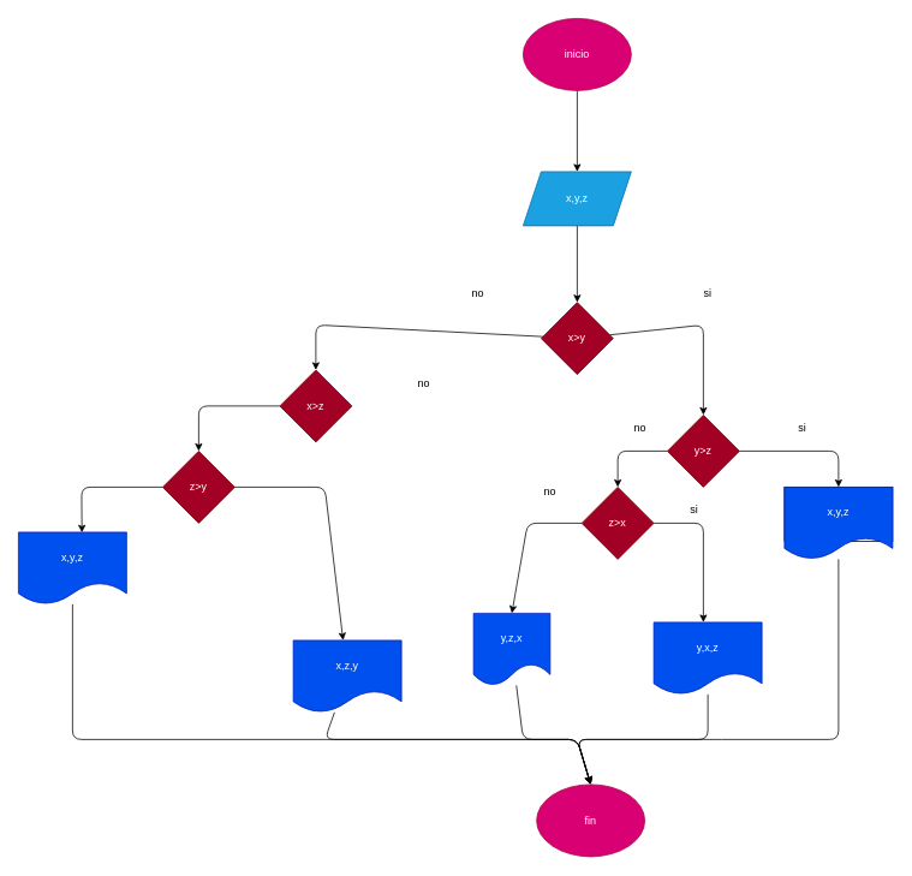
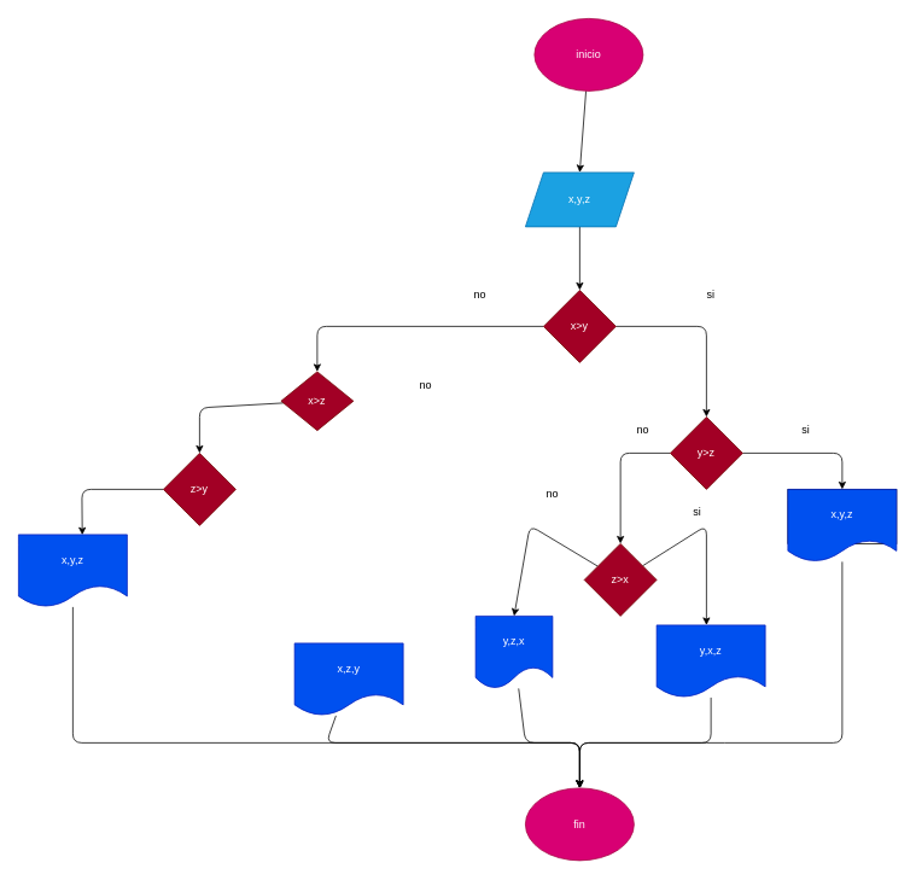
- <mxCell id="3" value="inicio" style="ellipse;whiteSpace=wrap;html=1;fillColor=#d80073;fontColor=#ffffff;strokeColor=#A50040;" vertex="1" parent="1"><mxGeometry x="580" y="20" width="120" height="80" as="geometry" /></mxCell>
+ <mxCell id="3" value="inicio" style="ellipse;whiteSpace=wrap;html=1;fillColor=#d80073;fontColor=#ffffff;strokeColor=#A50040;" vertex="1" parent="1"><mxGeometry x="590" y="20" width="120" height="80" as="geometry" /></mxCell>
- <mxCell id="8" value="x&amp;gt;y" style="rhombus;whiteSpace=wrap;html=1;fillColor=#a20025;fontColor=#ffffff;strokeColor=#6F0000;" vertex="1" parent="1"><mxGeometry x="600" y="335" width="80" height="80" as="geometry" /></mxCell>
+ <mxCell id="8" value="x&amp;gt;y" style="rhombus;whiteSpace=wrap;html=1;fillColor=#a20025;fontColor=#ffffff;strokeColor=#6F0000;" vertex="1" parent="1"><mxGeometry x="600" y="320" width="80" height="80" as="geometry" /></mxCell>
- <mxCell id="23" value="x&amp;gt;z" style="rhombus;whiteSpace=wrap;html=1;fillColor=#a20025;fontColor=#ffffff;strokeColor=#6F0000;" vertex="1" parent="1"><mxGeometry x="310" y="410" width="80" height="80" as="geometry" /></mxCell>
+ <mxCell id="23" value="x&amp;gt;z" style="rhombus;whiteSpace=wrap;html=1;fillColor=#a20025;fontColor=#ffffff;strokeColor=#6F0000;" vertex="1" parent="1"><mxGeometry x="310" y="410" width="80" height="65" as="geometry" /></mxCell>
- <mxCell id="30" style="edgeStyle=none;html=1;" edge="1" parent="1" source="32" target="34"><mxGeometry relative="1" as="geometry"><Array as="points"><mxPoint x="360" y="540" /></Array></mxGeometry></mxCell>
- <mxCell id="15" value="z&amp;gt;x" style="rhombus;whiteSpace=wrap;html=1;fillColor=#a20025;fontColor=#ffffff;strokeColor=#6F0000;" vertex="1" parent="1"><mxGeometry x="645" y="540" width="80" height="80" as="geometry" /></mxCell>
+ <mxCell id="15" value="z&amp;gt;x" style="rhombus;whiteSpace=wrap;html=1;fillColor=#a20025;fontColor=#ffffff;strokeColor=#6F0000;" vertex="1" parent="1"><mxGeometry x="645" y="600" width="80" height="80" as="geometry" /></mxCell>
- <mxCell id="38" value="fin" style="ellipse;whiteSpace=wrap;html=1;fillColor=#d80073;fontColor=#ffffff;strokeColor=#A50040;" vertex="1" parent="1"><mxGeometry x="595" y="870" width="120" height="80" as="geometry" /></mxCell>
+ <mxCell id="38" value="fin" style="ellipse;whiteSpace=wrap;html=1;fillColor=#d80073;fontColor=#ffffff;strokeColor=#A50040;" vertex="1" parent="1"><mxGeometry x="580" y="870" width="120" height="80" as="geometry" /></mxCell>
